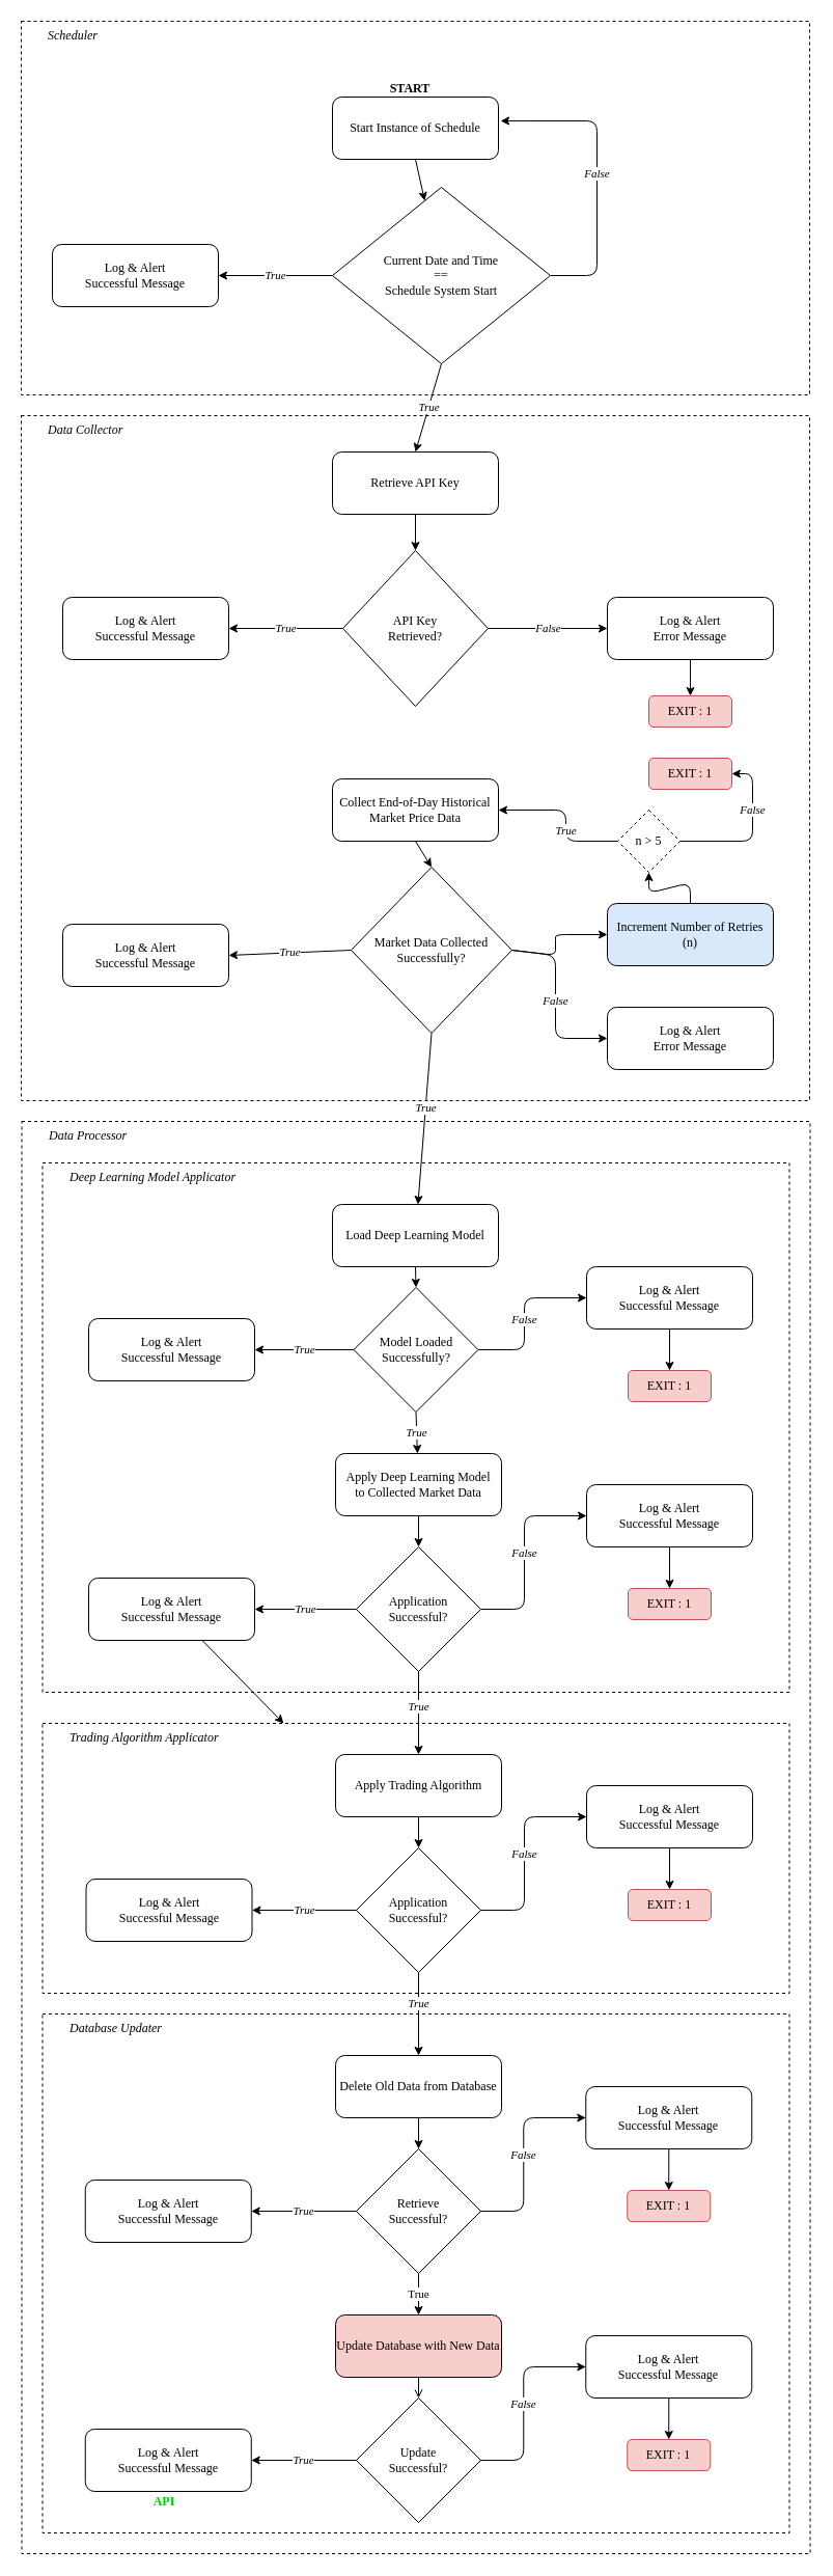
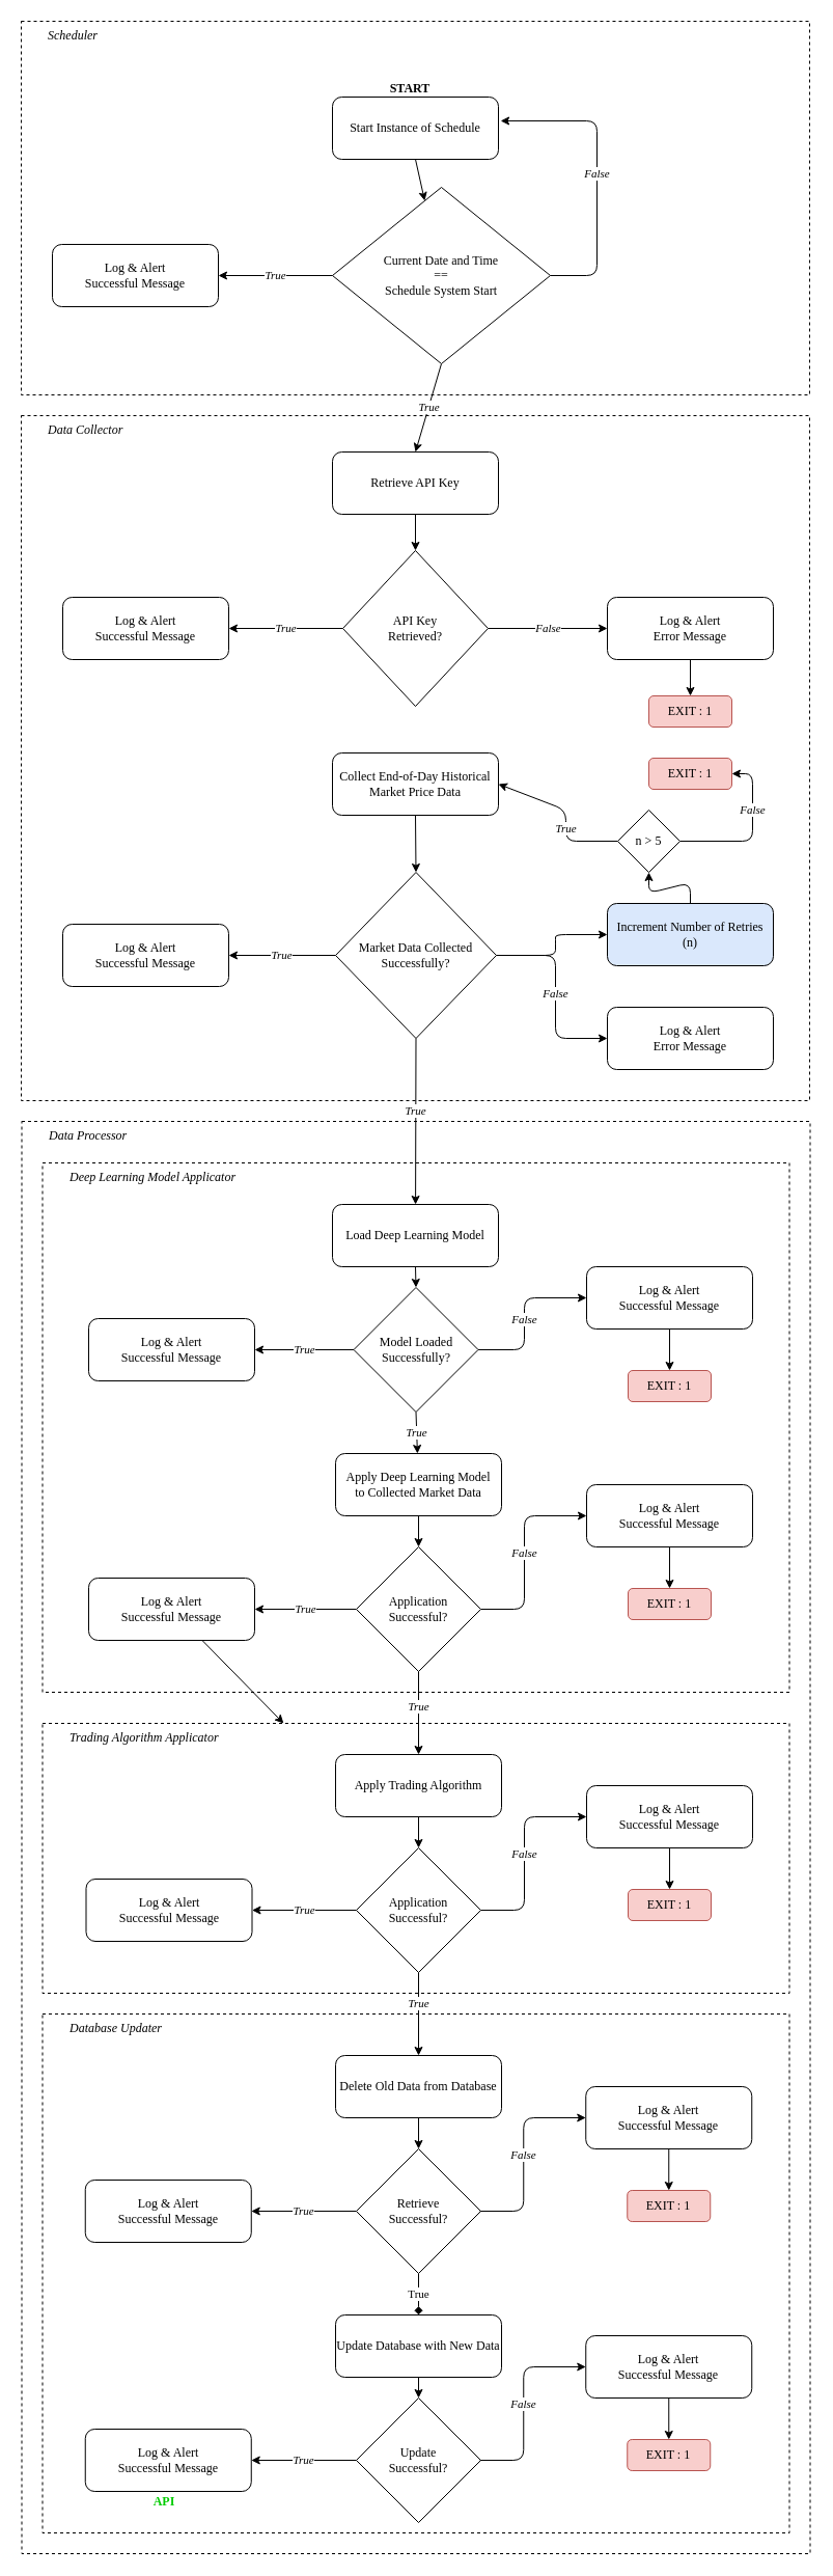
- <mxCell id="22" value="&lt;font color=&quot;#000000&quot;&gt;Collect End-of-Day Historical Market Price Data&lt;/font&gt;" style="rounded=1;whiteSpace=wrap;html=1;fontColor=#FF3333;fontFamily=CMU;fontSource=https%3A%2F%2Ffontlibrary.org%2F%2Fface%2Fcmu-serif;" parent="1" vertex="1"><mxGeometry x="320" y="750" width="160" height="60" as="geometry" /></mxCell>
+ <mxCell id="22" value="&lt;font color=&quot;#000000&quot;&gt;Collect End-of-Day Historical Market Price Data&lt;/font&gt;" style="rounded=1;whiteSpace=wrap;html=1;fontColor=#FF3333;fontFamily=CMU;fontSource=https%3A%2F%2Ffontlibrary.org%2F%2Fface%2Fcmu-serif;" parent="1" vertex="1"><mxGeometry x="320" y="725" width="160" height="60" as="geometry" /></mxCell>
- <mxCell id="33" value="n &amp;gt; 5" style="rhombus;whiteSpace=wrap;html=1;fontFamily=CMU;fontSource=https%3A%2F%2Ffontlibrary.org%2F%2Fface%2Fcmu-serif;fontColor=#000000;dashed=1;" parent="1" vertex="1"><mxGeometry x="595" y="780" width="60" height="60" as="geometry" /></mxCell>
+ <mxCell id="33" value="n &amp;gt; 5" style="rhombus;whiteSpace=wrap;html=1;fontFamily=CMU;fontSource=https%3A%2F%2Ffontlibrary.org%2F%2Fface%2Fcmu-serif;fontColor=#000000;" parent="1" vertex="1"><mxGeometry x="595" y="780" width="60" height="60" as="geometry" /></mxCell>
- <mxCell id="26" value="Market Data Collected Successfully?" style="rhombus;whiteSpace=wrap;html=1;fontFamily=CMU;fontSource=https%3A%2F%2Ffontlibrary.org%2F%2Fface%2Fcmu-serif;fontColor=#000000;" parent="1" vertex="1"><mxGeometry x="338" y="835" width="155" height="160" as="geometry" /></mxCell>
+ <mxCell id="26" value="Market Data Collected Successfully?" style="rhombus;whiteSpace=wrap;html=1;fontFamily=CMU;fontSource=https%3A%2F%2Ffontlibrary.org%2F%2Fface%2Fcmu-serif;fontColor=#000000;" parent="1" vertex="1"><mxGeometry x="323" y="840" width="155" height="160" as="geometry" /></mxCell>
- <mxCell id="72" value="True" style="edgeStyle=none;rounded=1;html=1;exitX=0.5;exitY=1;exitDx=0;exitDy=0;fontFamily=CMU;fontSource=https%3A%2F%2Ffontlibrary.org%2F%2Fface%2Fcmu-serif;fontColor=#000000;" parent="1" source="73" target="82" edge="1"><mxGeometry relative="1" as="geometry" /></mxCell>
+ <mxCell id="72" value="True" style="edgeStyle=none;rounded=1;html=1;exitX=0.5;exitY=1;exitDx=0;exitDy=0;fontFamily=CMU;fontSource=https%3A%2F%2Ffontlibrary.org%2F%2Fface%2Fcmu-serif;fontColor=#000000;endArrow=diamond;" parent="1" source="73" target="82" edge="1"><mxGeometry relative="1" as="geometry" /></mxCell>
- <mxCell id="82" value="&lt;font color=&quot;#000000&quot;&gt;Update Database with New Data&lt;/font&gt;" style="rounded=1;whiteSpace=wrap;html=1;fontColor=#FF3333;fontFamily=CMU;fontSource=https%3A%2F%2Ffontlibrary.org%2F%2Fface%2Fcmu-serif;fillColor=#f8cecc;" parent="1" vertex="1"><mxGeometry x="323" y="2230" width="160" height="60" as="geometry" /></mxCell>
+ <mxCell id="82" value="&lt;font color=&quot;#000000&quot;&gt;Update Database with New Data&lt;/font&gt;" style="rounded=1;whiteSpace=wrap;html=1;fontColor=#FF3333;fontFamily=CMU;fontSource=https%3A%2F%2Ffontlibrary.org%2F%2Fface%2Fcmu-serif;" parent="1" vertex="1"><mxGeometry x="323" y="2230" width="160" height="60" as="geometry" /></mxCell>
- <mxCell id="81" style="edgeStyle=none;rounded=1;html=1;exitX=0.5;exitY=1;exitDx=0;exitDy=0;entryX=0.5;entryY=0;entryDx=0;entryDy=0;fontFamily=CMU;fontSource=https%3A%2F%2Ffontlibrary.org%2F%2Fface%2Fcmu-serif;fontColor=#000000;endArrow=open;" parent="1" source="82" target="83" edge="1"><mxGeometry relative="1" as="geometry" /></mxCell>
+ <mxCell id="81" style="edgeStyle=none;rounded=1;html=1;exitX=0.5;exitY=1;exitDx=0;exitDy=0;entryX=0.5;entryY=0;entryDx=0;entryDy=0;fontFamily=CMU;fontSource=https%3A%2F%2Ffontlibrary.org%2F%2Fface%2Fcmu-serif;fontColor=#000000;" parent="1" source="82" target="83" edge="1"><mxGeometry relative="1" as="geometry" /></mxCell>
